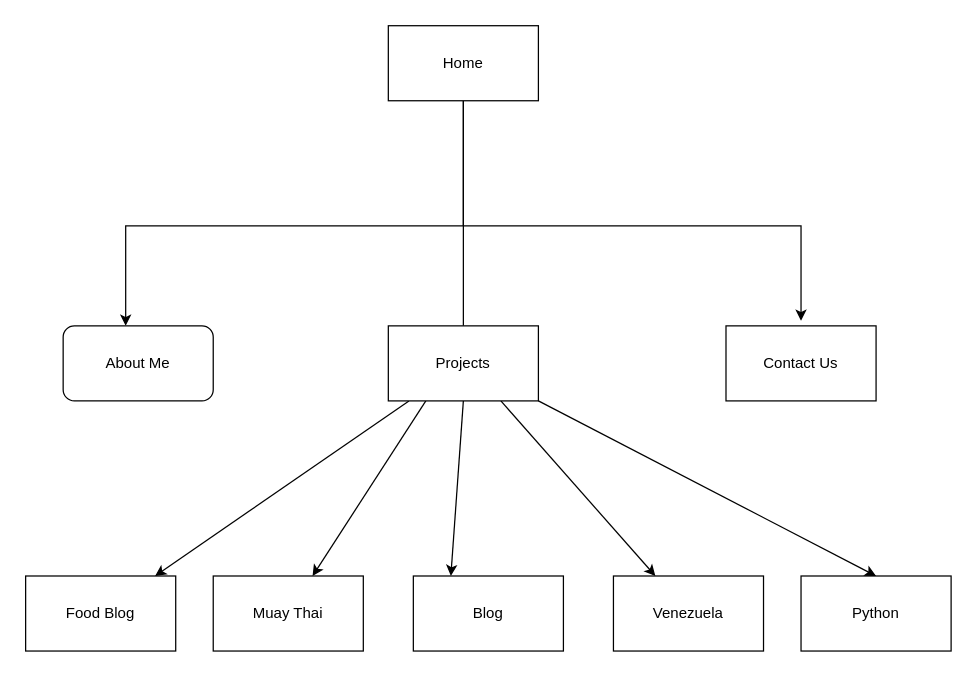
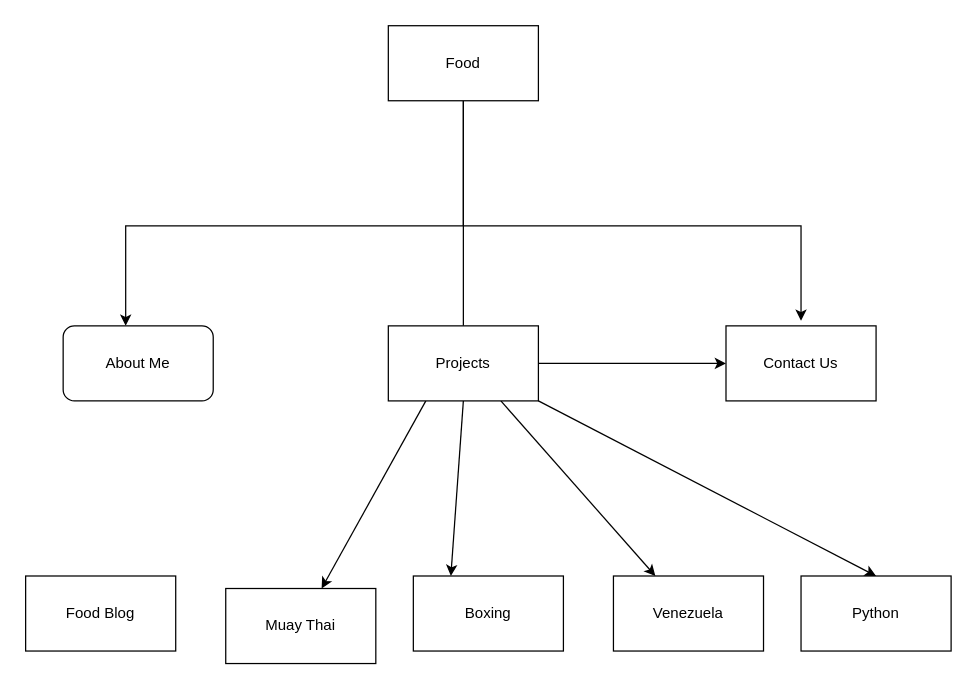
- <mxCell id="4" value="Home" style="rounded=0;whiteSpace=wrap;html=1;" parent="1" vertex="1"><mxGeometry x="310" y="20" width="120" height="60" as="geometry" /></mxCell>
+ <mxCell id="4" value="Food" style="rounded=0;whiteSpace=wrap;html=1;" parent="1" vertex="1"><mxGeometry x="310" y="20" width="120" height="60" as="geometry" /></mxCell>
- <mxCell id="7" value="" style="edgeStyle=none;rounded=0;orthogonalLoop=1;jettySize=auto;html=1;" edge="1" parent="1" source="12" target="13"><mxGeometry relative="1" as="geometry" /></mxCell>
+ <mxCell id="7" value="" style="edgeStyle=none;rounded=0;orthogonalLoop=1;jettySize=auto;html=1;" edge="1" parent="1" source="12" target="6"><mxGeometry relative="1" as="geometry" /></mxCell>
- <mxCell id="14" value="Muay Thai" style="rounded=0;whiteSpace=wrap;html=1;" vertex="1" parent="1"><mxGeometry x="170" y="460" width="120" height="60" as="geometry" /></mxCell>
+ <mxCell id="14" value="Muay Thai" style="rounded=0;whiteSpace=wrap;html=1;" vertex="1" parent="1"><mxGeometry x="180" y="470" width="120" height="60" as="geometry" /></mxCell>
- <mxCell id="15" value="Blog" style="rounded=0;whiteSpace=wrap;html=1;" vertex="1" parent="1"><mxGeometry x="330" y="460" width="120" height="60" as="geometry" /></mxCell>
+ <mxCell id="15" value="Boxing" style="rounded=0;whiteSpace=wrap;html=1;" vertex="1" parent="1"><mxGeometry x="330" y="460" width="120" height="60" as="geometry" /></mxCell>
